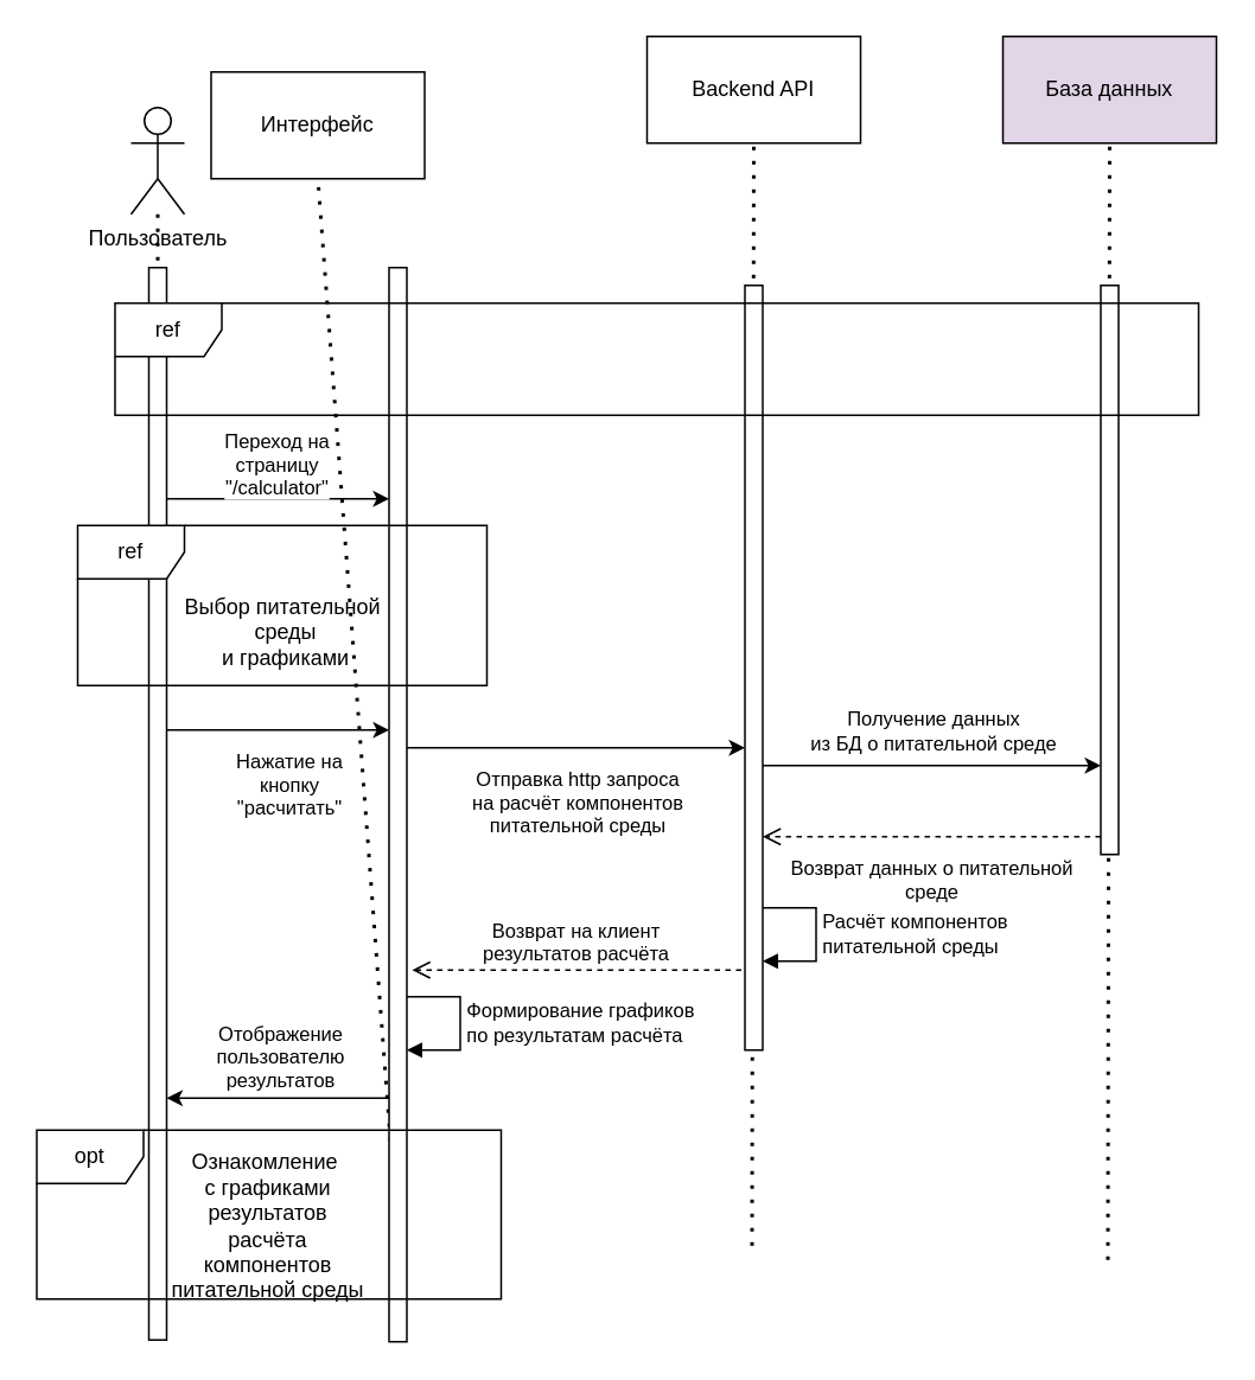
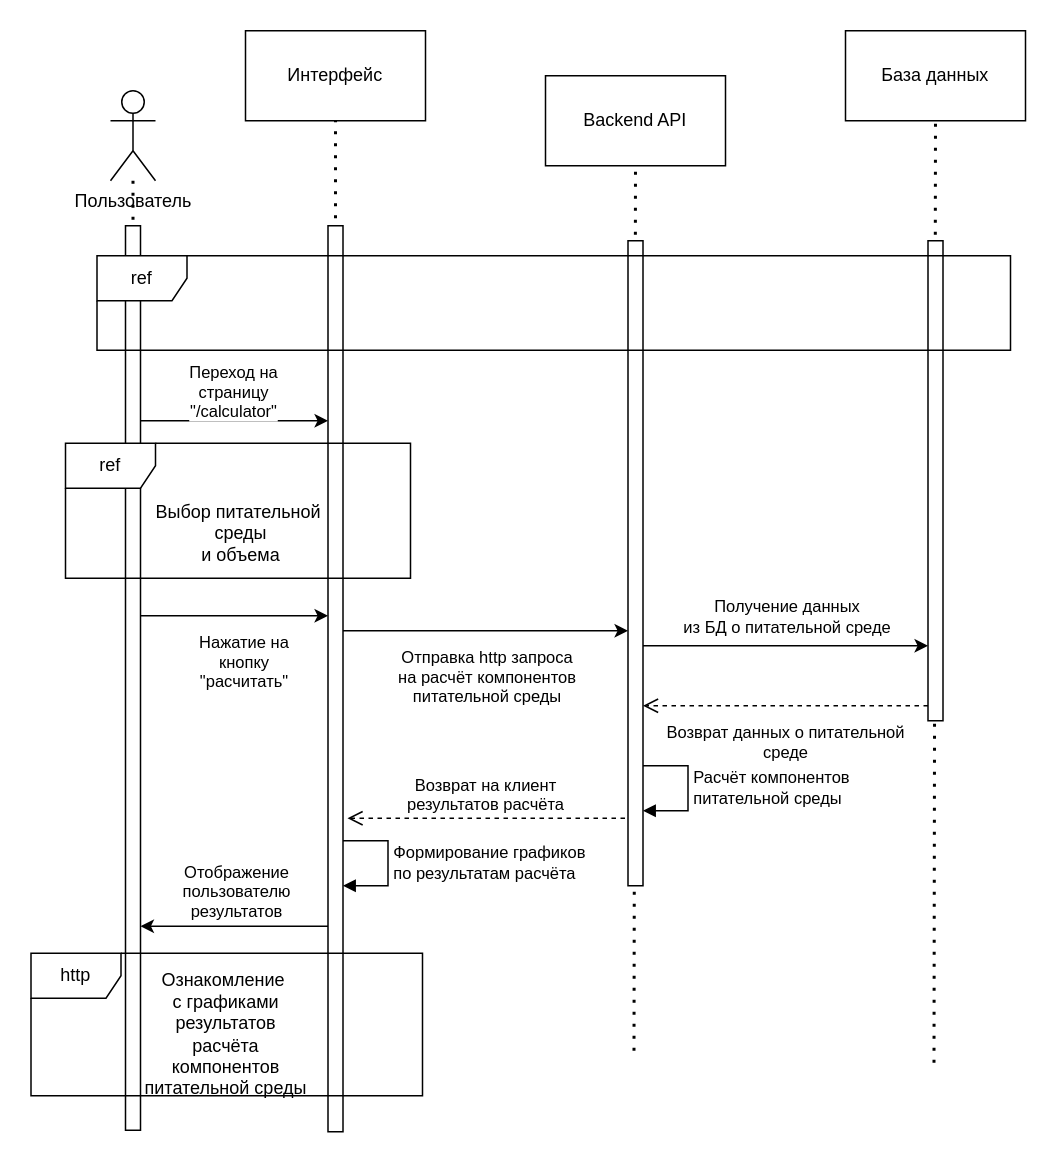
- <mxCell id="10" value="Backend API" style="rounded=0;whiteSpace=wrap;html=1;" vertex="1" parent="1"><mxGeometry x="363" y="20" width="120" height="60" as="geometry" /></mxCell>
+ <mxCell id="10" value="Backend API" style="rounded=0;whiteSpace=wrap;html=1;" vertex="1" parent="1"><mxGeometry x="363" y="50" width="120" height="60" as="geometry" /></mxCell>
- <mxCell id="12" value="База данных" style="rounded=0;whiteSpace=wrap;html=1;fillColor=#e1d5e7;" vertex="1" parent="1"><mxGeometry x="563" y="20" width="120" height="60" as="geometry" /></mxCell>
+ <mxCell id="12" value="База данных" style="rounded=0;whiteSpace=wrap;html=1;" vertex="1" parent="1"><mxGeometry x="563" y="20" width="120" height="60" as="geometry" /></mxCell>
- <mxCell id="7" value="Интерфейс" style="rounded=0;whiteSpace=wrap;html=1;" vertex="1" parent="1"><mxGeometry x="118" y="40" width="120" height="60" as="geometry" /></mxCell>
+ <mxCell id="7" value="Интерфейс" style="rounded=0;whiteSpace=wrap;html=1;" vertex="1" parent="1"><mxGeometry x="163" y="20" width="120" height="60" as="geometry" /></mxCell>
- <mxCell id="18" value="&lt;div&gt;Выбор питательной&lt;/div&gt;&lt;div&gt;&amp;nbsp;среды&lt;/div&gt;&amp;nbsp;и графиками" style="text;html=1;align=center;verticalAlign=middle;resizable=0;points=[];autosize=1;strokeColor=none;fillColor=none;" vertex="1" parent="1"><mxGeometry x="93" y="325" width="130" height="60" as="geometry" /></mxCell>
+ <mxCell id="18" value="&lt;div&gt;Выбор питательной&lt;/div&gt;&lt;div&gt;&amp;nbsp;среды&lt;/div&gt;&amp;nbsp;и объема" style="text;html=1;align=center;verticalAlign=middle;resizable=0;points=[];autosize=1;strokeColor=none;fillColor=none;" vertex="1" parent="1"><mxGeometry x="93" y="325" width="130" height="60" as="geometry" /></mxCell>
- <mxCell id="31" value="opt" style="shape=umlFrame;whiteSpace=wrap;html=1;pointerEvents=0;" vertex="1" parent="1"><mxGeometry x="20" y="635" width="261" height="95" as="geometry" /></mxCell>
+ <mxCell id="31" value="http" style="shape=umlFrame;whiteSpace=wrap;html=1;pointerEvents=0;" vertex="1" parent="1"><mxGeometry x="20" y="635" width="261" height="95" as="geometry" /></mxCell>
